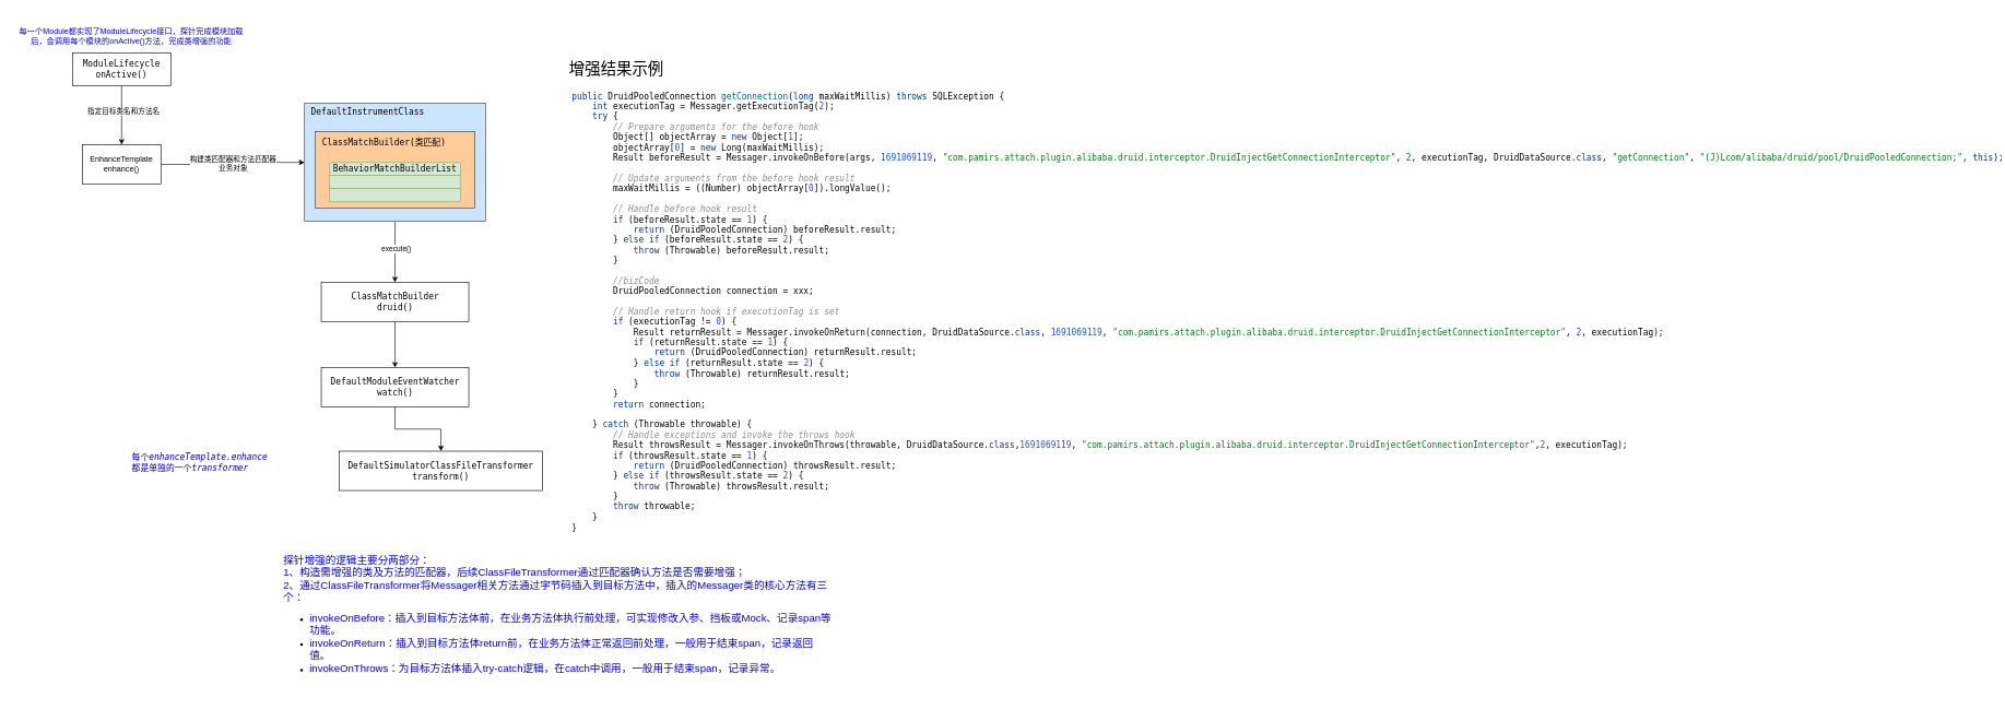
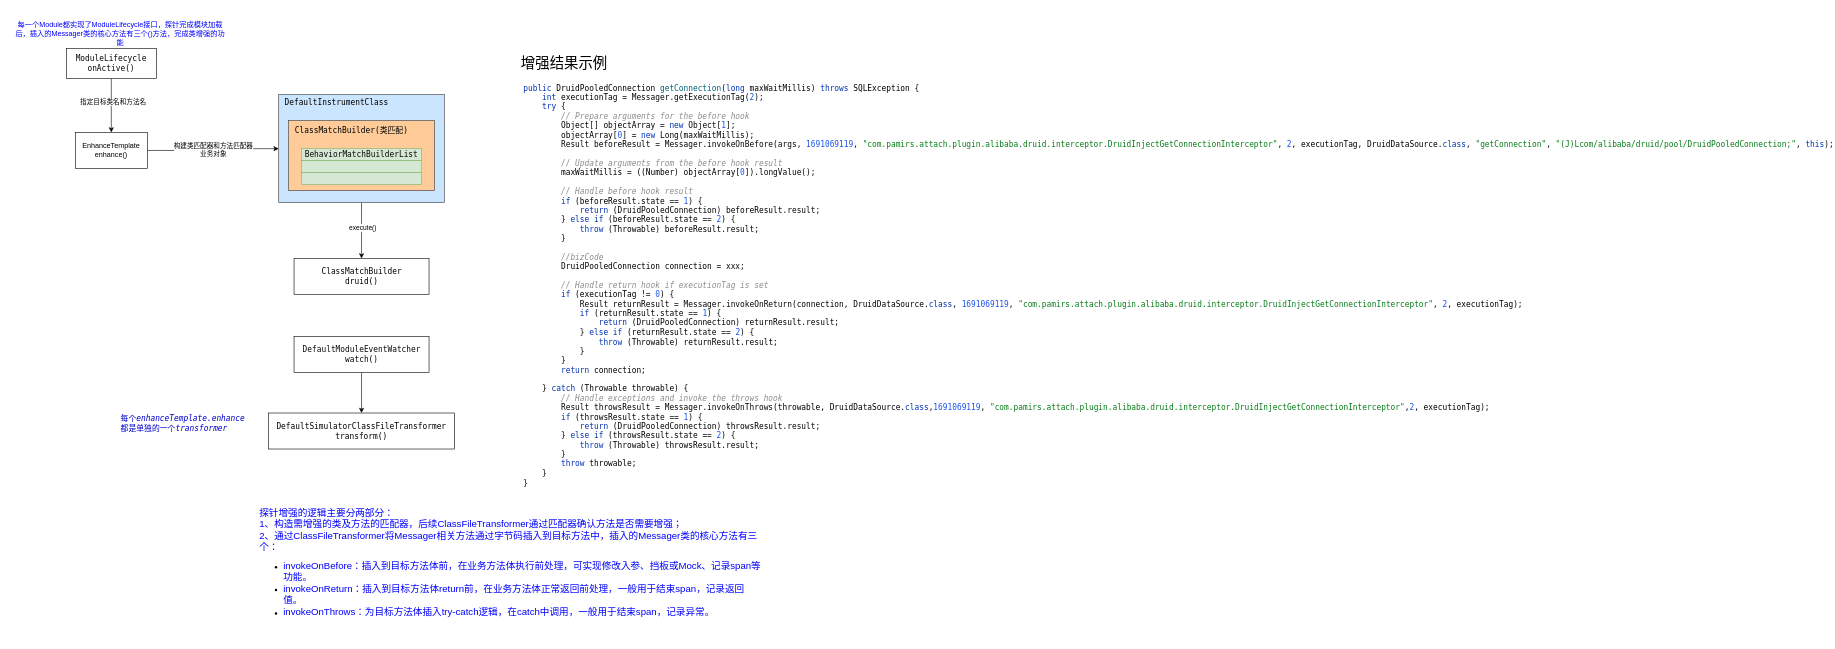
- <mxCell id="14" value="&lt;font style=&quot;color: rgb(0, 0, 255);&quot;&gt;每一个Module都实现了ModuleLifecycle接口，探针完成模块加载后，会调用每个模块的onActive()方法，完成类增强的功能&lt;/font&gt;" style="text;html=1;align=center;verticalAlign=middle;whiteSpace=wrap;rounded=0;" vertex="1" parent="1"><mxGeometry x="20" y="20" width="360" height="70" as="geometry" /></mxCell>
+ <mxCell id="14" value="&lt;font style=&quot;color: rgb(0, 0, 255);&quot;&gt;每一个Module都实现了ModuleLifecycle接口，探针完成模块加载后，插入的Messager类的核心方法有三个()方法，完成类增强的功能&lt;/font&gt;" style="text;html=1;align=center;verticalAlign=middle;whiteSpace=wrap;rounded=0;" vertex="1" parent="1"><mxGeometry x="20" y="20" width="360" height="70" as="geometry" /></mxCell>
- <mxCell id="16" value="&lt;div style=&quot;color: rgb(8, 8, 8);&quot;&gt;&lt;pre style=&quot;font-family: &amp;quot;JetBrains Mono&amp;quot;, monospace; font-size: 9.8pt;&quot;&gt;&lt;span&gt;BehaviorMatchBuilderList&lt;/span&gt;&lt;/pre&gt;&lt;/div&gt;" style="whiteSpace=wrap;html=1;fillColor=#d5e8d4;strokeColor=#82b366;rounded=1;" vertex="1" parent="1"><mxGeometry x="502" y="247" width="200" height="20" as="geometry" /></mxCell>
+ <mxCell id="16" value="&lt;div style=&quot;color: rgb(8, 8, 8);&quot;&gt;&lt;pre style=&quot;font-family: &amp;quot;JetBrains Mono&amp;quot;, monospace; font-size: 9.8pt;&quot;&gt;&lt;span&gt;BehaviorMatchBuilderList&lt;/span&gt;&lt;/pre&gt;&lt;/div&gt;" style="rounded=0;whiteSpace=wrap;html=1;fillColor=#d5e8d4;strokeColor=#82b366;" vertex="1" parent="1"><mxGeometry x="502" y="247" width="200" height="20" as="geometry" /></mxCell>
- <mxCell id="19" style="edgeStyle=orthogonalEdgeStyle;rounded=0;orthogonalLoop=1;jettySize=auto;html=1;exitX=0.5;exitY=1;exitDx=0;exitDy=0;entryX=0.5;entryY=0;entryDx=0;entryDy=0;" edge="1" parent="1" source="20" target="22"><mxGeometry relative="1" as="geometry" /></mxCell>
- <mxCell id="23" value="&lt;pre style=&quot;color: rgb(8, 8, 8); font-family: &amp;quot;JetBrains Mono&amp;quot;, monospace; font-size: 9.8pt;&quot;&gt;&lt;span style=&quot;color: rgb(0, 0, 0);&quot;&gt;DefaultSimulatorClassFileTransformer&lt;br/&gt;transform()&lt;/span&gt;&lt;/pre&gt;" style="rounded=0;whiteSpace=wrap;html=1;" vertex="1" parent="1"><mxGeometry x="517" y="687.5" width="310" height="60" as="geometry" /></mxCell>
+ <mxCell id="23" value="&lt;pre style=&quot;color: rgb(8, 8, 8); font-family: &amp;quot;JetBrains Mono&amp;quot;, monospace; font-size: 9.8pt;&quot;&gt;&lt;span style=&quot;color: rgb(0, 0, 0);&quot;&gt;DefaultSimulatorClassFileTransformer&lt;br/&gt;transform()&lt;/span&gt;&lt;/pre&gt;" style="rounded=0;whiteSpace=wrap;html=1;" vertex="1" parent="1"><mxGeometry x="447" y="687.5" width="310" height="60" as="geometry" /></mxCell>
